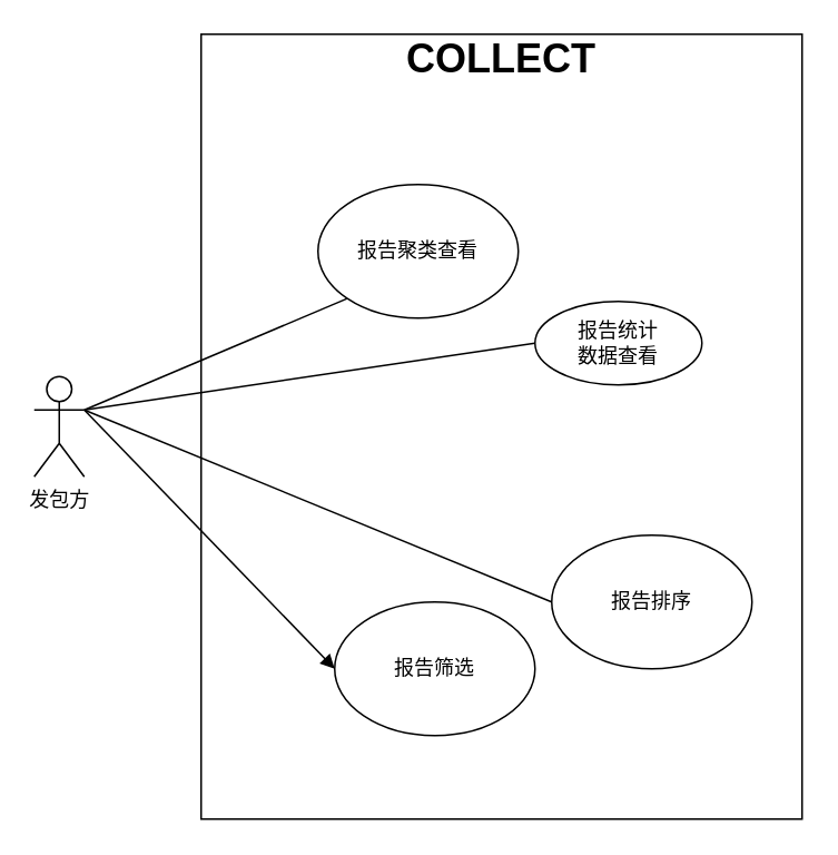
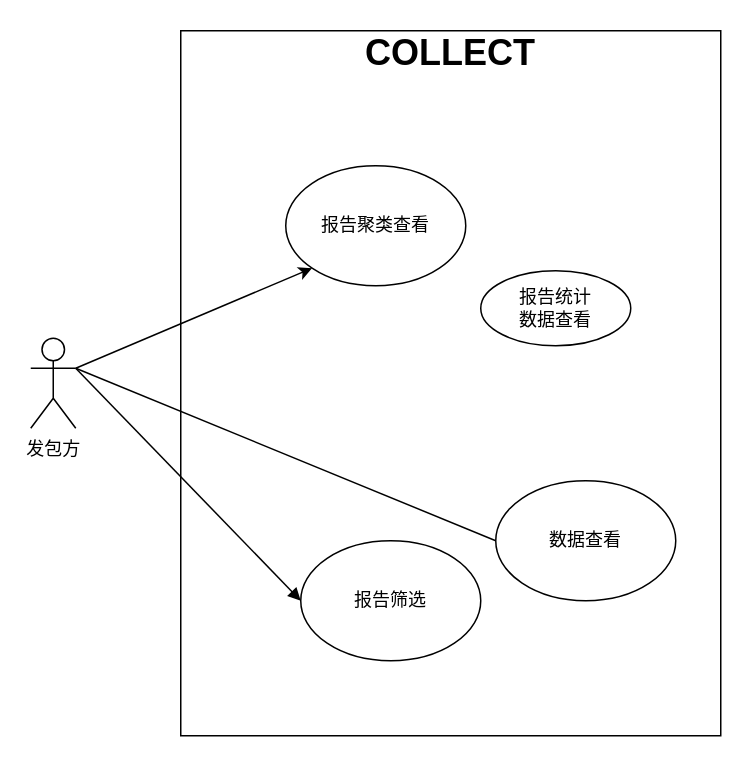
- <mxCell id="11" value="" style="endArrow=none;html=1;rounded=0;exitX=1;exitY=0.333;exitDx=0;exitDy=0;exitPerimeter=0;entryX=0;entryY=1;entryDx=0;entryDy=0;" edge="1" parent="1" source="3" target="9"><mxGeometry width="50" height="50" relative="1" as="geometry"><mxPoint x="60" y="255" as="sourcePoint" /><mxPoint x="210" y="410" as="targetPoint" /></mxGeometry></mxCell>
+ <mxCell id="11" value="" style="endArrow=classic;html=1;rounded=0;exitX=1;exitY=0.333;exitDx=0;exitDy=0;exitPerimeter=0;entryX=0;entryY=1;entryDx=0;entryDy=0;" edge="1" parent="1" source="3" target="9"><mxGeometry width="50" height="50" relative="1" as="geometry"><mxPoint x="60" y="255" as="sourcePoint" /><mxPoint x="210" y="410" as="targetPoint" /></mxGeometry></mxCell>
- <mxCell id="12" value="" style="endArrow=none;html=1;rounded=0;exitX=1;exitY=0.333;exitDx=0;exitDy=0;exitPerimeter=0;entryX=0;entryY=0.5;entryDx=0;entryDy=0;" edge="1" parent="1" source="3" target="10"><mxGeometry width="50" height="50" relative="1" as="geometry"><mxPoint x="70" y="265" as="sourcePoint" /><mxPoint x="220" y="420" as="targetPoint" /></mxGeometry></mxCell>
- <mxCell id="4" value="报告排序" style="ellipse;whiteSpace=wrap;html=1;" parent="1" vertex="1"><mxGeometry x="330" y="320" width="120" height="80" as="geometry" /></mxCell>
+ <mxCell id="4" value="数据查看" style="ellipse;whiteSpace=wrap;html=1;" parent="1" vertex="1"><mxGeometry x="330" y="320" width="120" height="80" as="geometry" /></mxCell>
